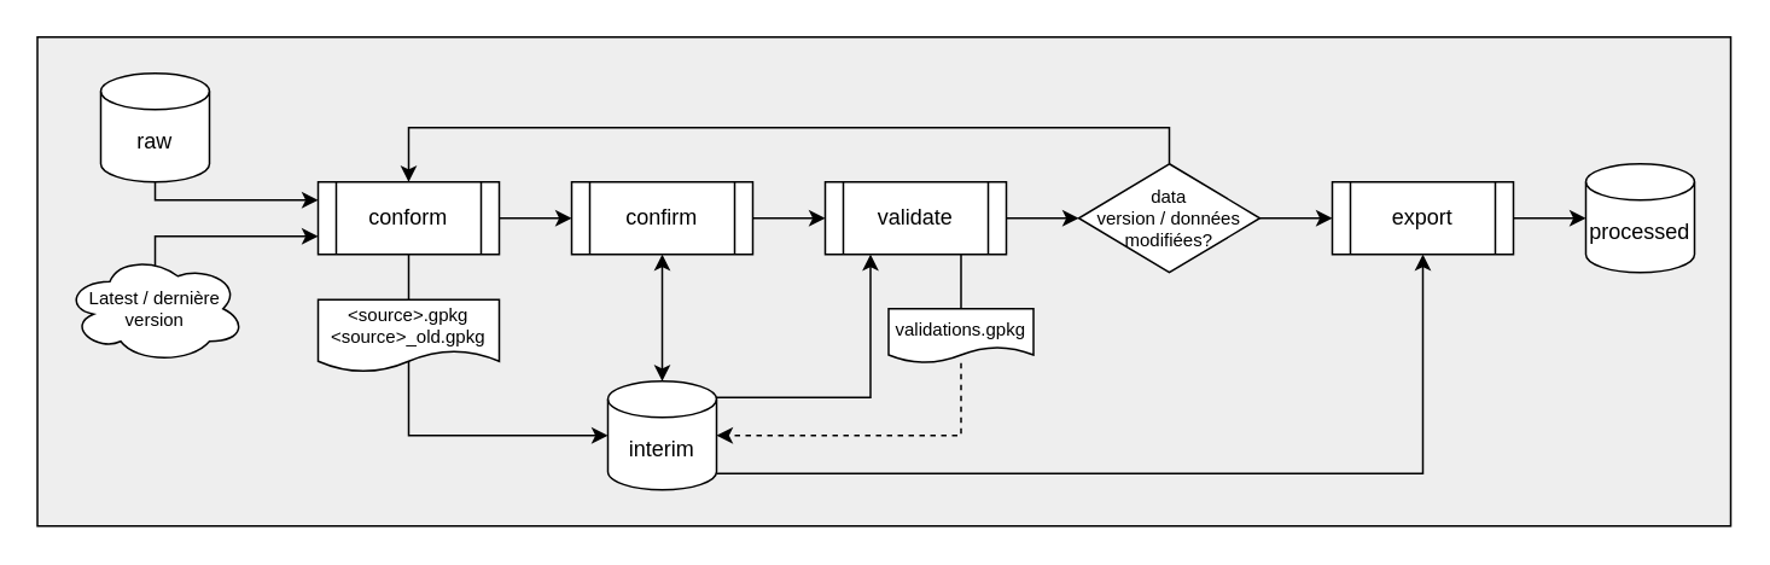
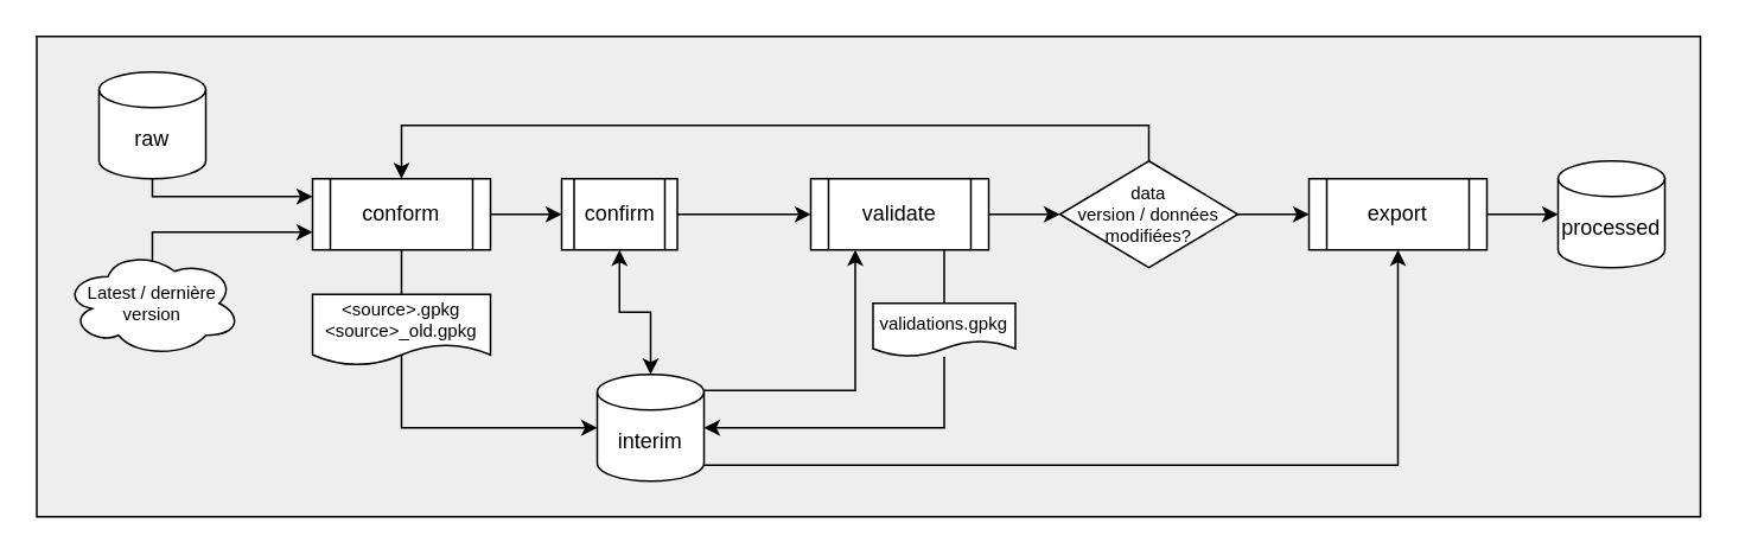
- <mxCell id="11" value="confirm" style="shape=process;whiteSpace=wrap;html=1;backgroundOutline=1;" parent="1" vertex="1"><mxGeometry x="315" y="100" width="100" height="40" as="geometry" /></mxCell>
+ <mxCell id="11" value="confirm" style="shape=process;whiteSpace=wrap;html=1;backgroundOutline=1;" parent="1" vertex="1"><mxGeometry x="315" y="100" width="65" height="40" as="geometry" /></mxCell>
- <mxCell id="21" style="edgeStyle=orthogonalEdgeStyle;rounded=0;orthogonalLoop=1;jettySize=auto;html=1;entryX=1;entryY=0.5;entryDx=0;entryDy=0;entryPerimeter=0;dashed=1;" parent="1" source="19" target="5" edge="1"><mxGeometry relative="1" as="geometry"><Array as="points"><mxPoint x="530" y="240" /></Array></mxGeometry></mxCell>
+ <mxCell id="21" style="edgeStyle=orthogonalEdgeStyle;rounded=0;orthogonalLoop=1;jettySize=auto;html=1;entryX=1;entryY=0.5;entryDx=0;entryDy=0;entryPerimeter=0;" parent="1" source="19" target="5" edge="1"><mxGeometry relative="1" as="geometry"><Array as="points"><mxPoint x="530" y="240" /></Array></mxGeometry></mxCell>
